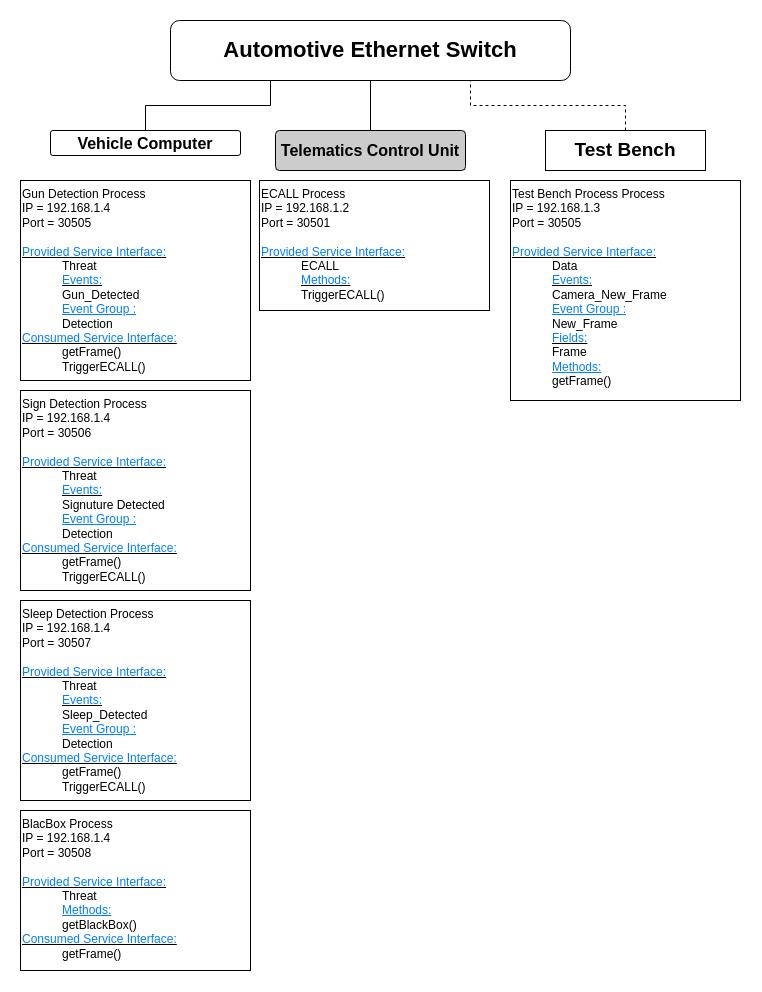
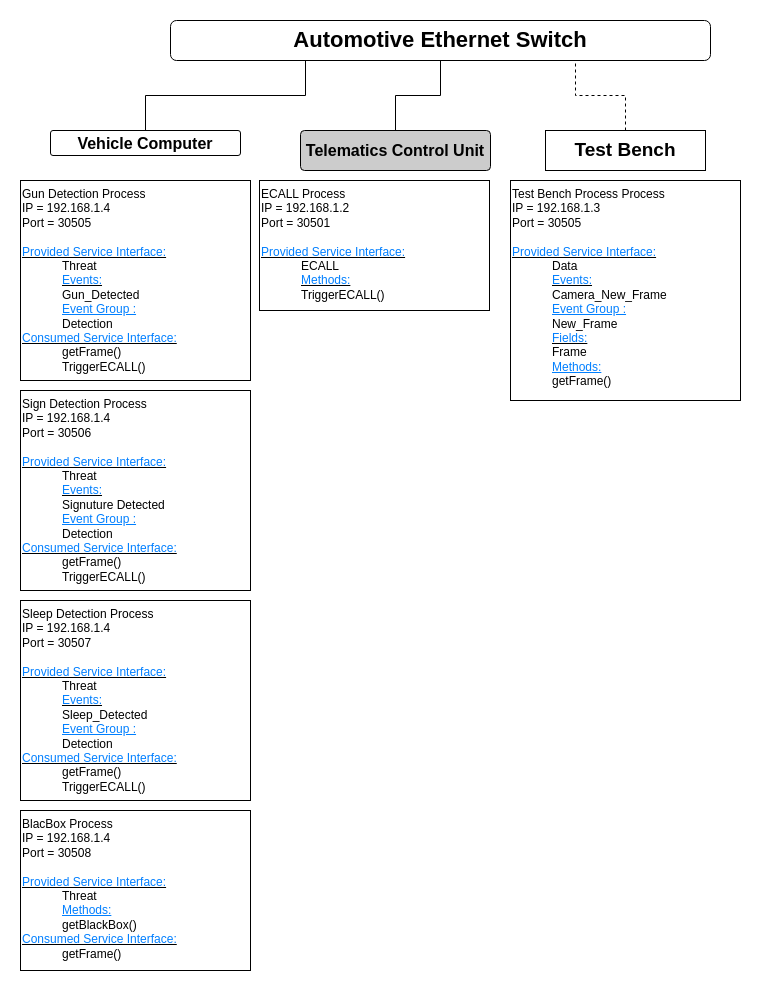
- <mxCell id="3" value="&lt;b&gt;&lt;font style=&quot;font-size: 22px&quot;&gt;Automotive Ethernet Switch&lt;/font&gt;&lt;/b&gt;" style="rounded=1;whiteSpace=wrap;html=1;" parent="1" vertex="1"><mxGeometry x="170" y="20" width="400" height="60" as="geometry" /></mxCell>
+ <mxCell id="3" value="&lt;b&gt;&lt;font style=&quot;font-size: 22px&quot;&gt;Automotive Ethernet Switch&lt;/font&gt;&lt;/b&gt;" style="rounded=1;whiteSpace=wrap;html=1;" parent="1" vertex="1"><mxGeometry x="170" y="20" width="540" height="40" as="geometry" /></mxCell>
- <mxCell id="11" value="&lt;font style=&quot;font-size: 16px&quot;&gt;&lt;b&gt;Telematics Control Unit&lt;/b&gt;&lt;/font&gt;" style="rounded=1;whiteSpace=wrap;html=1;arcSize=10;fillColor=#CCCCCC;" parent="1" vertex="1"><mxGeometry x="275" y="130" width="190" height="40" as="geometry" /></mxCell>
+ <mxCell id="11" value="&lt;font style=&quot;font-size: 16px&quot;&gt;&lt;b&gt;Telematics Control Unit&lt;/b&gt;&lt;/font&gt;" style="rounded=1;whiteSpace=wrap;html=1;arcSize=10;fillColor=#CCCCCC;" parent="1" vertex="1"><mxGeometry x="300" y="130" width="190" height="40" as="geometry" /></mxCell>
